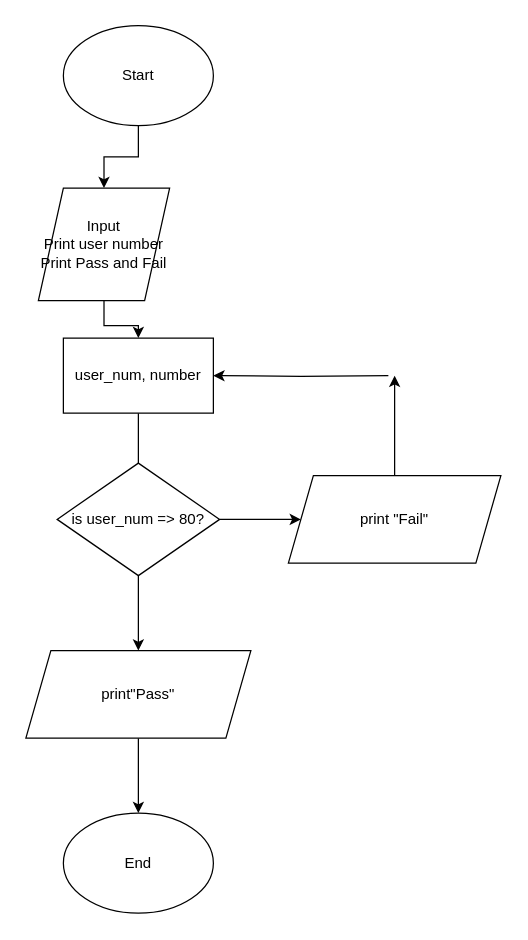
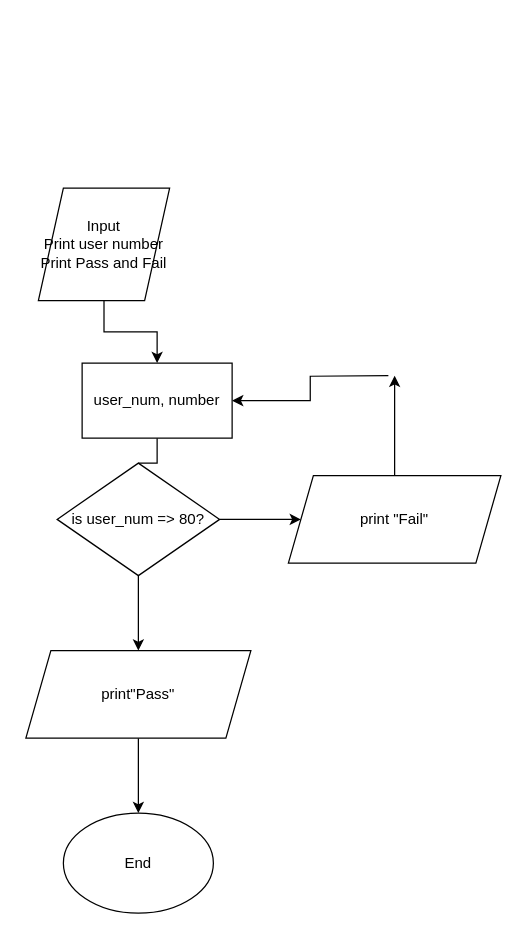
- <mxCell id="3" value="Start" style="ellipse;whiteSpace=wrap;html=1;" parent="1" vertex="1"><mxGeometry x="50" y="20" width="120" height="80" as="geometry" /></mxCell>
- <mxCell id="2" style="edgeStyle=orthogonalEdgeStyle;rounded=0;orthogonalLoop=1;jettySize=auto;html=1;" parent="1" source="3" target="5" edge="1"><mxGeometry relative="1" as="geometry"><mxPoint x="110" y="190" as="targetPoint" /></mxGeometry></mxCell>
- <mxCell id="8" value="user_num, number" style="rounded=0;whiteSpace=wrap;html=1;" parent="1" vertex="1"><mxGeometry x="50" y="270" width="120" height="60" as="geometry" /></mxCell>
+ <mxCell id="8" value="user_num, number" style="rounded=0;whiteSpace=wrap;html=1;" parent="1" vertex="1"><mxGeometry x="65" y="290" width="120" height="60" as="geometry" /></mxCell>
